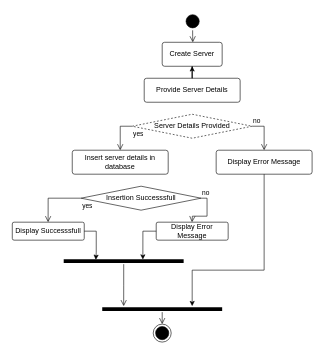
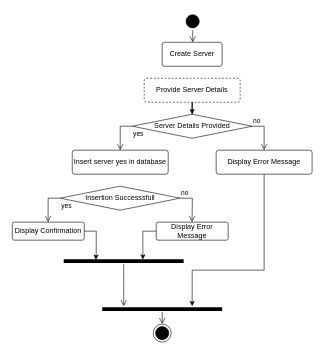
- <mxCell id="3" value="" style="edgeStyle=orthogonalEdgeStyle;rounded=0;orthogonalLoop=1;jettySize=auto;html=1;" parent="1" source="4" target="2" edge="1"><mxGeometry relative="1" as="geometry" /></mxCell>
+ <mxCell id="3" value="" style="edgeStyle=orthogonalEdgeStyle;rounded=0;orthogonalLoop=1;jettySize=auto;html=1;" parent="1" source="4" target="5" edge="1"><mxGeometry relative="1" as="geometry" /></mxCell>
- <mxCell id="4" value="Provide Server Details" style="rounded=1;arcSize=10;whiteSpace=wrap;html=1;align=center;fillColor=none;" parent="1" vertex="1"><mxGeometry x="240" y="130" width="160" height="40" as="geometry" /></mxCell>
+ <mxCell id="4" value="Provide Server Details" style="rounded=1;arcSize=10;whiteSpace=wrap;html=1;align=center;fillColor=none;dashed=1;" parent="1" vertex="1"><mxGeometry x="240" y="130" width="160" height="40" as="geometry" /></mxCell>
- <mxCell id="5" value="Server Details Provided" style="rhombus;whiteSpace=wrap;html=1;fontColor=#000000;fillColor=none;strokeColor=#000000;dashed=1;" parent="1" vertex="1"><mxGeometry x="220" y="190" width="200" height="40" as="geometry" /></mxCell>
+ <mxCell id="5" value="Server Details Provided" style="rhombus;whiteSpace=wrap;html=1;fontColor=#000000;fillColor=none;strokeColor=#000000;" parent="1" vertex="1"><mxGeometry x="220" y="190" width="200" height="40" as="geometry" /></mxCell>
- <mxCell id="8" value="Insert server details in database" style="rounded=1;arcSize=10;whiteSpace=wrap;html=1;align=center;fillColor=none;" parent="1" vertex="1"><mxGeometry x="120" y="250" width="160" height="40" as="geometry" /></mxCell>
+ <mxCell id="8" value="Insert server yes in database" style="rounded=1;arcSize=10;whiteSpace=wrap;html=1;align=center;fillColor=none;" parent="1" vertex="1"><mxGeometry x="120" y="250" width="160" height="40" as="geometry" /></mxCell>
- <mxCell id="10" value="Insertion Successsfull" style="rhombus;whiteSpace=wrap;html=1;fontColor=#000000;fillColor=none;strokeColor=#000000;" parent="1" vertex="1"><mxGeometry x="134.75" y="310" width="200" height="40" as="geometry" /></mxCell>
+ <mxCell id="10" value="Insertion Successsfull" style="rhombus;whiteSpace=wrap;html=1;fontColor=#000000;fillColor=none;strokeColor=#000000;" parent="1" vertex="1"><mxGeometry x="99.75" y="310" width="200" height="40" as="geometry" /></mxCell>
- <mxCell id="15" value="Display Successsfull" style="rounded=1;arcSize=10;whiteSpace=wrap;html=1;align=center;fillColor=none;" parent="1" vertex="1"><mxGeometry x="20" y="370" width="120" height="30" as="geometry" /></mxCell>
+ <mxCell id="15" value="Display Confirmation" style="rounded=1;arcSize=10;whiteSpace=wrap;html=1;align=center;fillColor=none;" parent="1" vertex="1"><mxGeometry x="20" y="370" width="120" height="30" as="geometry" /></mxCell>
